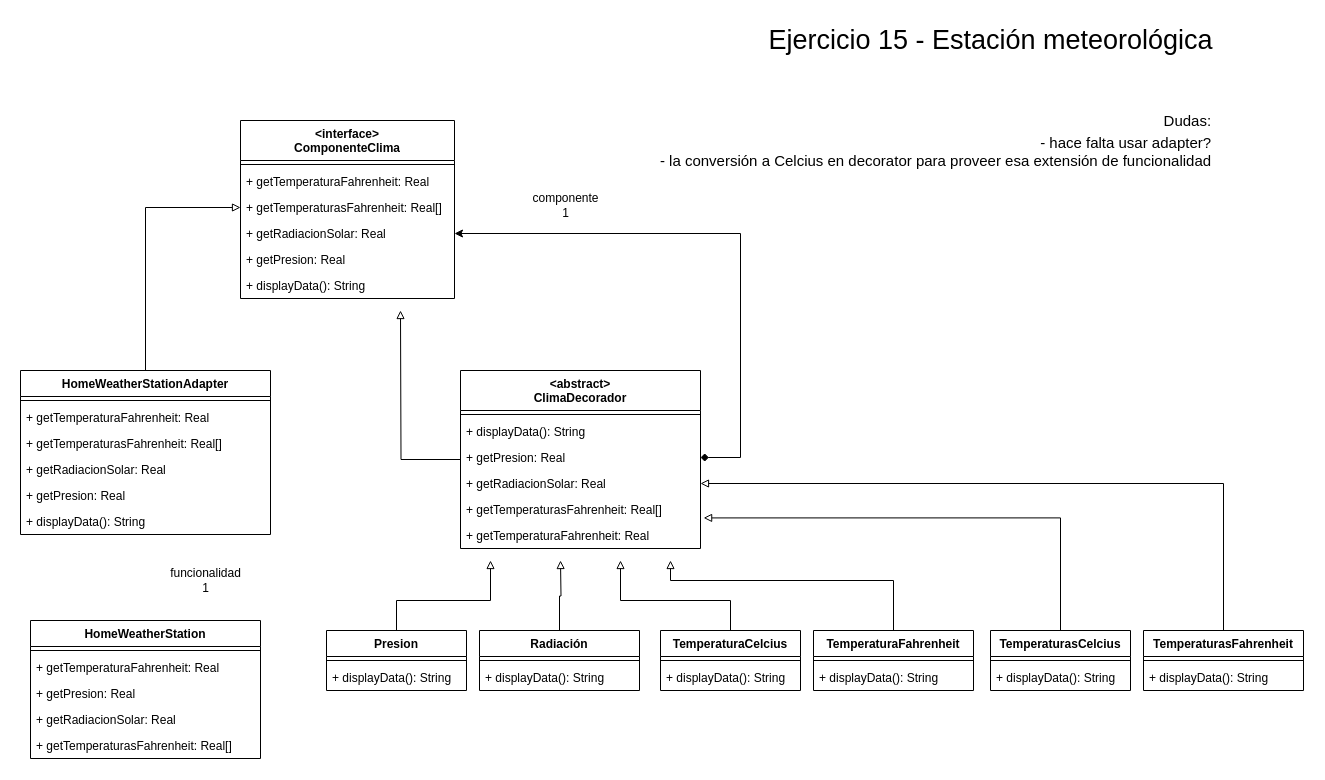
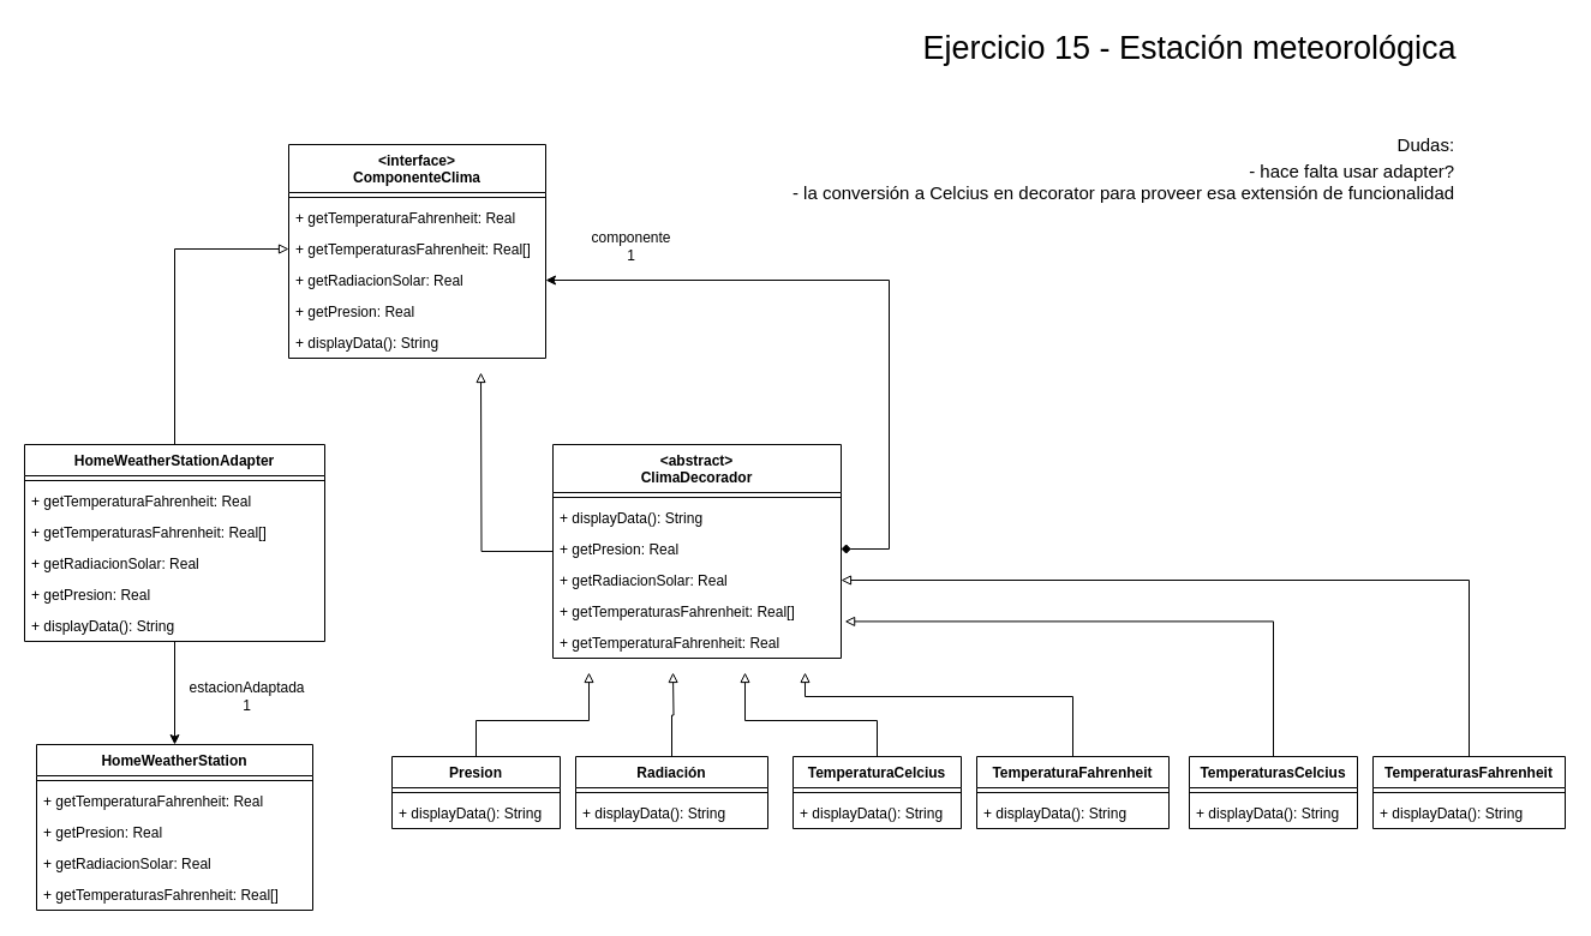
- <mxCell id="32" value="componente&lt;br&gt;1" style="text;html=1;align=center;verticalAlign=middle;resizable=0;points=[];autosize=1;strokeColor=none;fillColor=none;" vertex="1" parent="1"><mxGeometry x="525" y="190" width="80" height="30" as="geometry" /></mxCell>
+ <mxCell id="32" value="componente&lt;br&gt;1" style="text;html=1;align=center;verticalAlign=middle;resizable=0;points=[];autosize=1;strokeColor=none;fillColor=none;" vertex="1" parent="1"><mxGeometry x="485" y="190" width="80" height="30" as="geometry" /></mxCell>
+ <mxCell id="8" style="edgeStyle=orthogonalEdgeStyle;rounded=0;orthogonalLoop=1;jettySize=auto;html=1;entryX=0.5;entryY=0;entryDx=0;entryDy=0;startArrow=none;startFill=0;" edge="1" parent="1" source="10" target="2"><mxGeometry relative="1" as="geometry" /></mxCell>
- <mxCell id="33" value="funcionalidad&lt;br&gt;1" style="text;html=1;align=center;verticalAlign=middle;resizable=0;points=[];autosize=1;strokeColor=none;fillColor=none;" vertex="1" parent="1"><mxGeometry x="150" y="565" width="110" height="30" as="geometry" /></mxCell>
+ <mxCell id="33" value="estacionAdaptada&lt;br&gt;1" style="text;html=1;align=center;verticalAlign=middle;resizable=0;points=[];autosize=1;strokeColor=none;fillColor=none;" vertex="1" parent="1"><mxGeometry x="150" y="565" width="110" height="30" as="geometry" /></mxCell>
